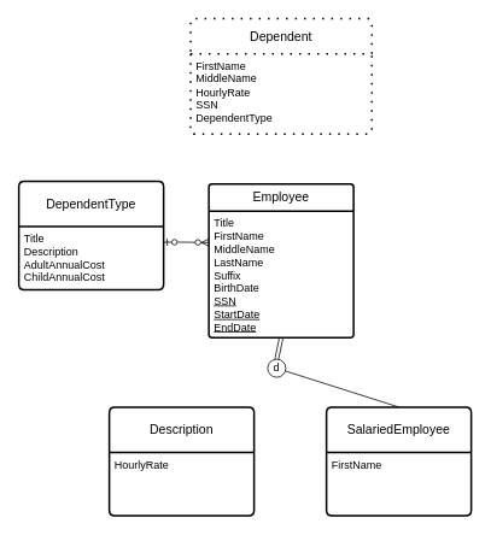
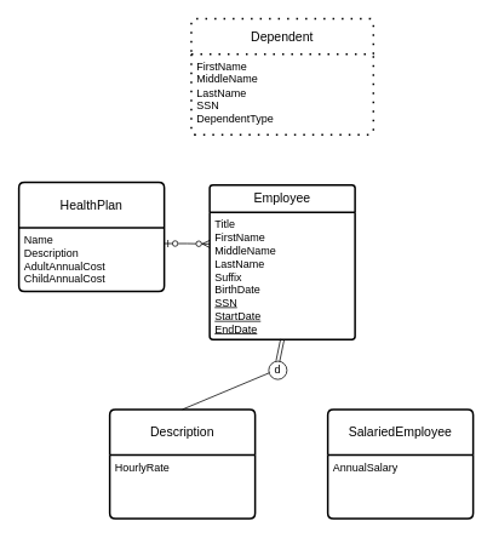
- <mxCell id="16" value="FirstName&lt;div&gt;MiddleName&lt;/div&gt;&lt;div&gt;HourlyRate&lt;/div&gt;&lt;div&gt;SSN&lt;/div&gt;&lt;div&gt;DependentType&lt;/div&gt;" style="align=left;strokeColor=none;fillColor=none;spacingLeft=4;fontSize=12;verticalAlign=top;resizable=0;rotatable=0;part=1;html=1;" parent="15" vertex="1"><mxGeometry y="39" width="200.43" height="88.81" as="geometry" /></mxCell>
+ <mxCell id="16" value="FirstName&lt;div&gt;MiddleName&lt;/div&gt;&lt;div&gt;LastName&lt;/div&gt;&lt;div&gt;SSN&lt;/div&gt;&lt;div&gt;DependentType&lt;/div&gt;" style="align=left;strokeColor=none;fillColor=none;spacingLeft=4;fontSize=12;verticalAlign=top;resizable=0;rotatable=0;part=1;html=1;" parent="15" vertex="1"><mxGeometry y="39" width="200.43" height="88.81" as="geometry" /></mxCell>
- <mxCell id="12" value="DependentType" style="swimlane;childLayout=stackLayout;horizontal=1;startSize=50;horizontalStack=0;rounded=1;fontSize=14;fontStyle=0;strokeWidth=2;resizeParent=0;resizeLast=1;shadow=0;dashed=0;align=center;arcSize=4;whiteSpace=wrap;html=1;" parent="1" vertex="1"><mxGeometry x="20" y="200" width="160" height="120" as="geometry" /></mxCell>
+ <mxCell id="12" value="HealthPlan" style="swimlane;childLayout=stackLayout;horizontal=1;startSize=50;horizontalStack=0;rounded=1;fontSize=14;fontStyle=0;strokeWidth=2;resizeParent=0;resizeLast=1;shadow=0;dashed=0;align=center;arcSize=4;whiteSpace=wrap;html=1;" parent="1" vertex="1"><mxGeometry x="20" y="200" width="160" height="120" as="geometry" /></mxCell>
- <mxCell id="13" value="Title&lt;div&gt;Description&lt;br&gt;&lt;div&gt;AdultAnnualCost&lt;/div&gt;&lt;div&gt;ChildAnnualCost&lt;/div&gt;&lt;/div&gt;" style="align=left;strokeColor=none;fillColor=none;spacingLeft=4;fontSize=12;verticalAlign=top;resizable=0;rotatable=0;part=1;html=1;" parent="12" vertex="1"><mxGeometry y="50" width="160" height="70" as="geometry" /></mxCell>
+ <mxCell id="13" value="Name&lt;div&gt;Description&lt;br&gt;&lt;div&gt;AdultAnnualCost&lt;/div&gt;&lt;div&gt;ChildAnnualCost&lt;/div&gt;&lt;/div&gt;" style="align=left;strokeColor=none;fillColor=none;spacingLeft=4;fontSize=12;verticalAlign=top;resizable=0;rotatable=0;part=1;html=1;" parent="12" vertex="1"><mxGeometry y="50" width="160" height="70" as="geometry" /></mxCell>
+ <mxCell id="11" value="" style="endArrow=none;html=1;rounded=0;entryX=0.5;entryY=0;entryDx=0;entryDy=0;exitX=0.038;exitY=0.638;exitDx=0;exitDy=0;exitPerimeter=0;" parent="1" source="9" target="4" edge="1"><mxGeometry width="50" height="50" relative="1" as="geometry"><mxPoint x="334" y="426" as="sourcePoint" /><mxPoint x="450" y="460" as="targetPoint" /></mxGeometry></mxCell>
- <mxCell id="10" value="" style="endArrow=none;html=1;rounded=0;entryX=0.5;entryY=0;entryDx=0;entryDy=0;" parent="1" source="9" target="6" edge="1"><mxGeometry width="50" height="50" relative="1" as="geometry"><mxPoint x="370" y="380" as="sourcePoint" /><mxPoint x="520" y="120" as="targetPoint" /></mxGeometry></mxCell>
- <mxCell id="7" value="FirstName" style="align=left;strokeColor=none;fillColor=none;spacingLeft=4;fontSize=12;verticalAlign=top;resizable=0;rotatable=0;part=1;html=1;" parent="6" vertex="1"><mxGeometry y="50" width="160" height="70" as="geometry" /></mxCell>
+ <mxCell id="7" value="AnnualSalary" style="align=left;strokeColor=none;fillColor=none;spacingLeft=4;fontSize=12;verticalAlign=top;resizable=0;rotatable=0;part=1;html=1;" parent="6" vertex="1"><mxGeometry y="50" width="160" height="70" as="geometry" /></mxCell>
